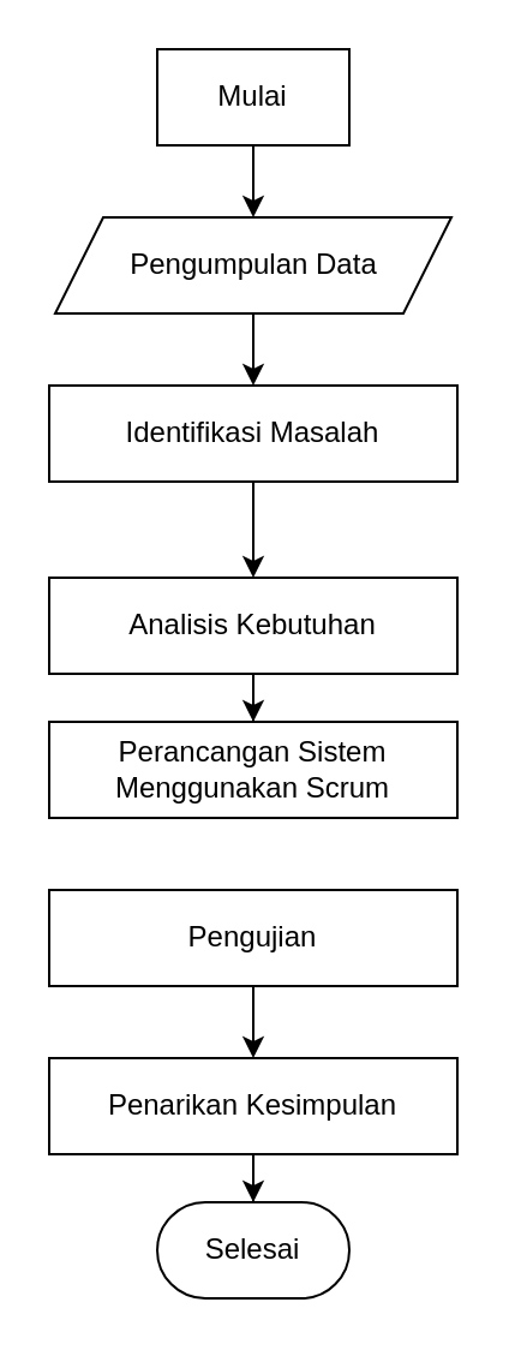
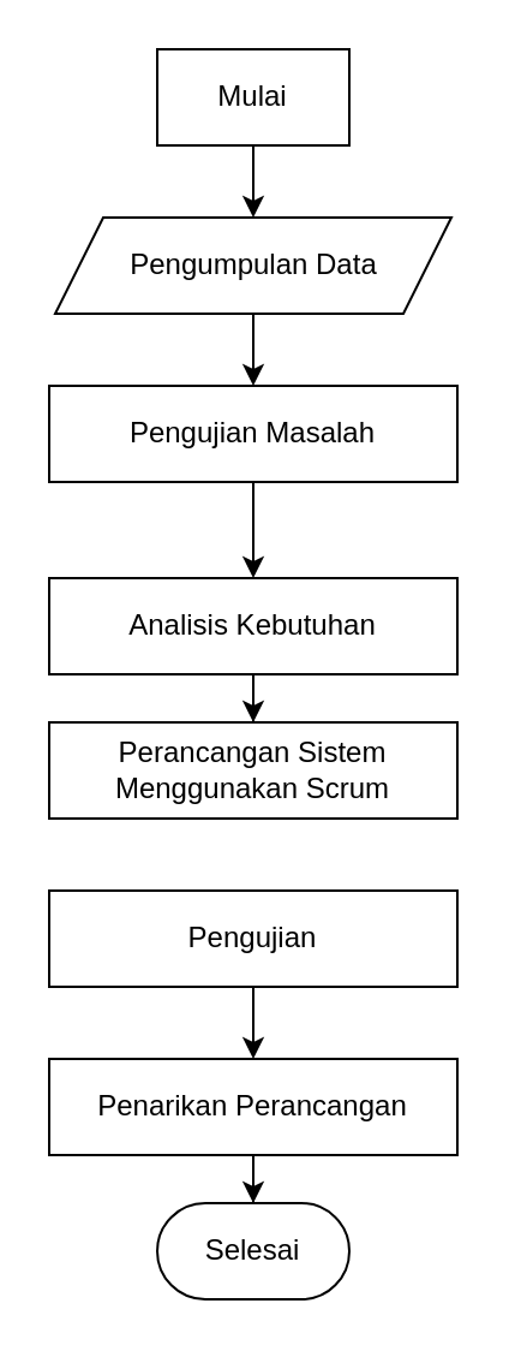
- <mxCell id="7" value="Identifikasi Masalah" style="rounded=0;whiteSpace=wrap;html=1;" vertex="1" parent="1"><mxGeometry x="20" y="160" width="170" height="40" as="geometry" /></mxCell>
+ <mxCell id="7" value="Pengujian Masalah" style="rounded=0;whiteSpace=wrap;html=1;" vertex="1" parent="1"><mxGeometry x="20" y="160" width="170" height="40" as="geometry" /></mxCell>
- <mxCell id="14" value="Penarikan Kesimpulan" style="rounded=0;whiteSpace=wrap;html=1;" vertex="1" parent="1"><mxGeometry x="20" y="440" width="170" height="40" as="geometry" /></mxCell>
+ <mxCell id="14" value="Penarikan Perancangan" style="rounded=0;whiteSpace=wrap;html=1;" vertex="1" parent="1"><mxGeometry x="20" y="440" width="170" height="40" as="geometry" /></mxCell>
